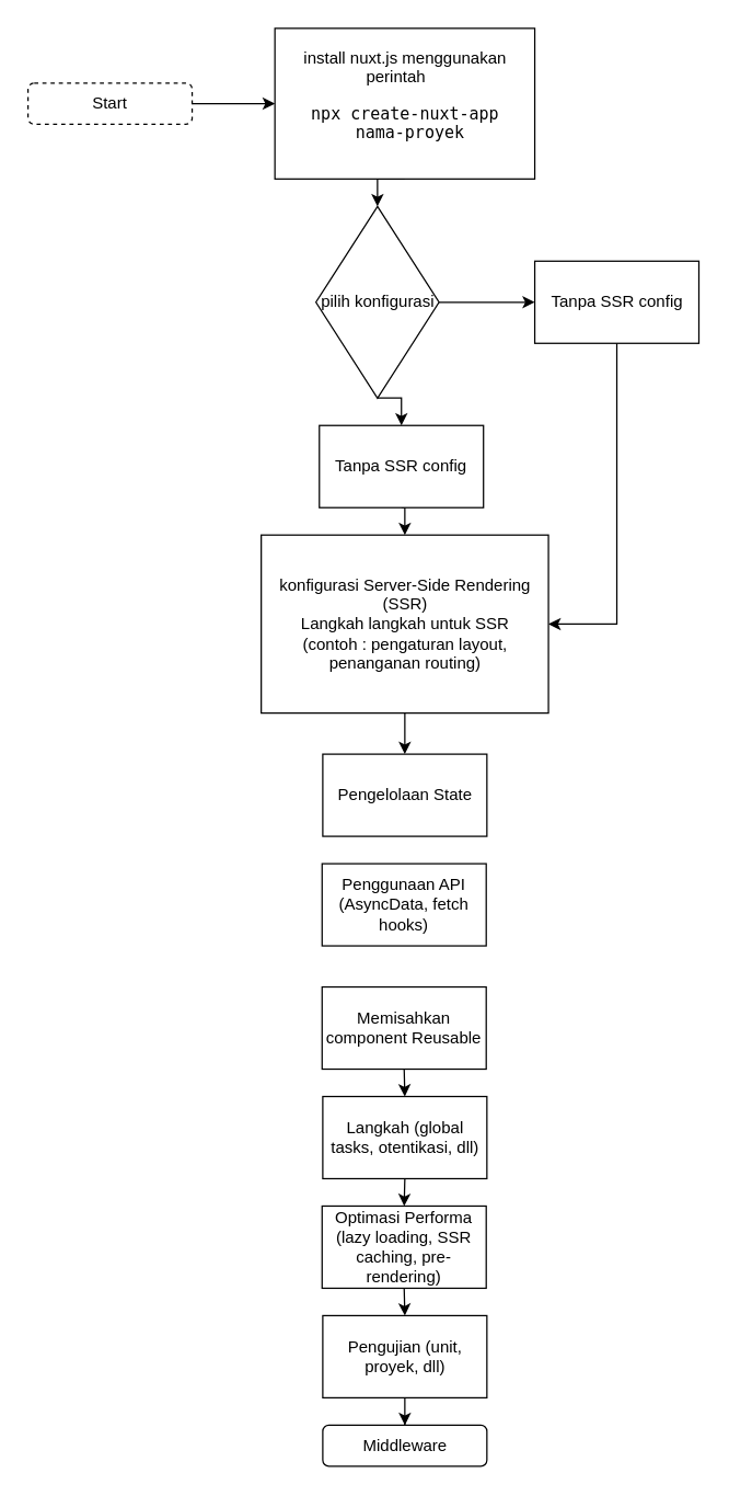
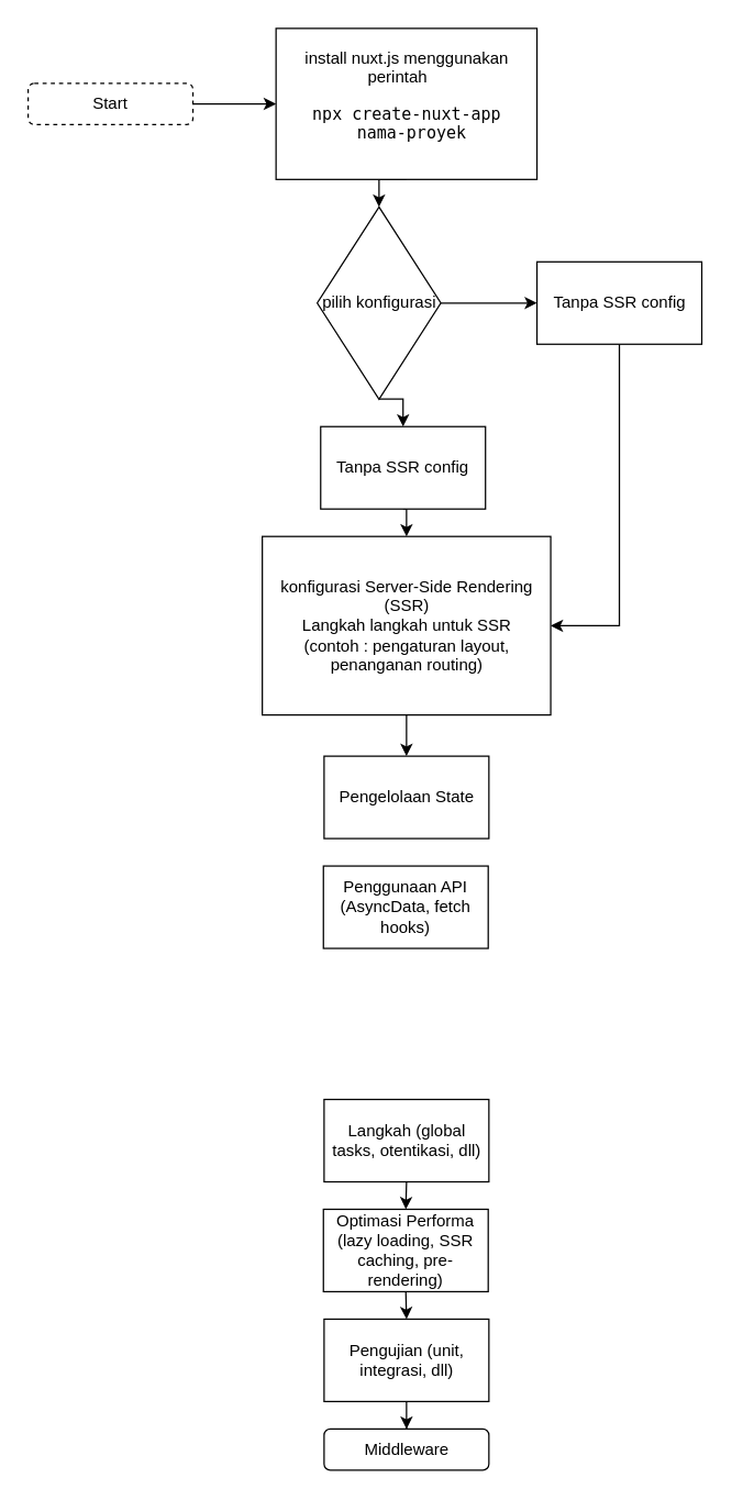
- <mxCell id="16" value="Memisahkan component Reusable" style="rounded=0;whiteSpace=wrap;html=1;" vertex="1" parent="1"><mxGeometry x="235" y="720" width="120" height="60" as="geometry" /></mxCell>
- <mxCell id="15" style="edgeStyle=orthogonalEdgeStyle;rounded=0;orthogonalLoop=1;jettySize=auto;html=1;exitX=0.5;exitY=1;exitDx=0;exitDy=0;entryX=0.5;entryY=0;entryDx=0;entryDy=0;" edge="1" parent="1" source="16" target="18"><mxGeometry relative="1" as="geometry" /></mxCell>
- <mxCell id="22" value="Pengujian (unit, proyek, dll)" style="rounded=0;whiteSpace=wrap;html=1;" vertex="1" parent="1"><mxGeometry x="235.5" y="960" width="120" height="60" as="geometry" /></mxCell>
+ <mxCell id="22" value="Pengujian (unit, integrasi, dll)" style="rounded=0;whiteSpace=wrap;html=1;" vertex="1" parent="1"><mxGeometry x="235.5" y="960" width="120" height="60" as="geometry" /></mxCell>
